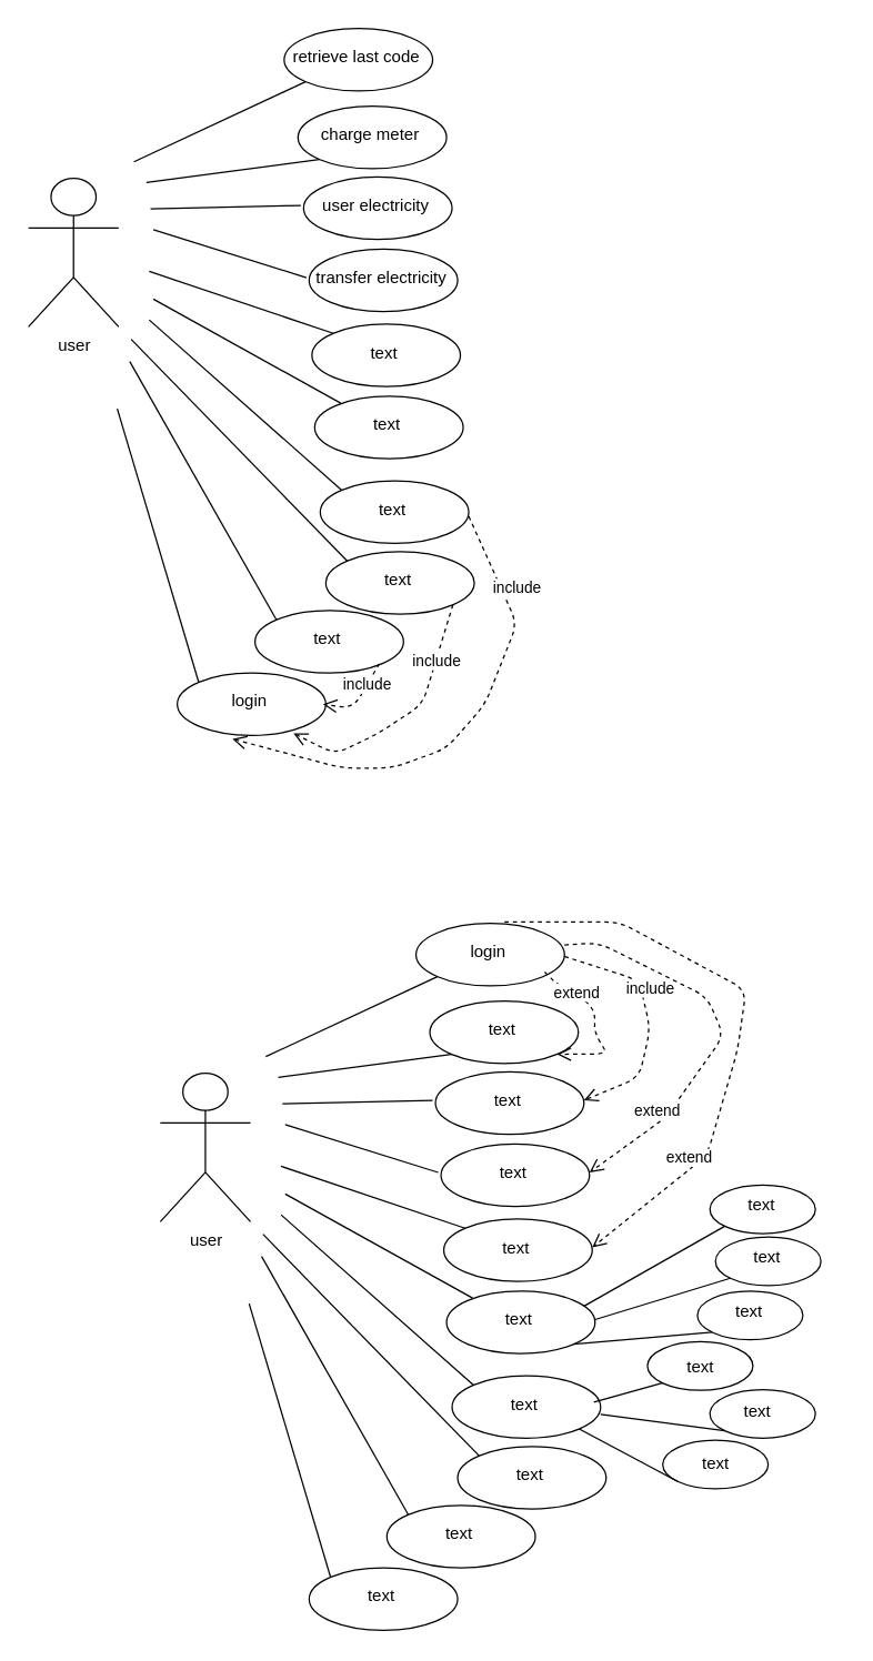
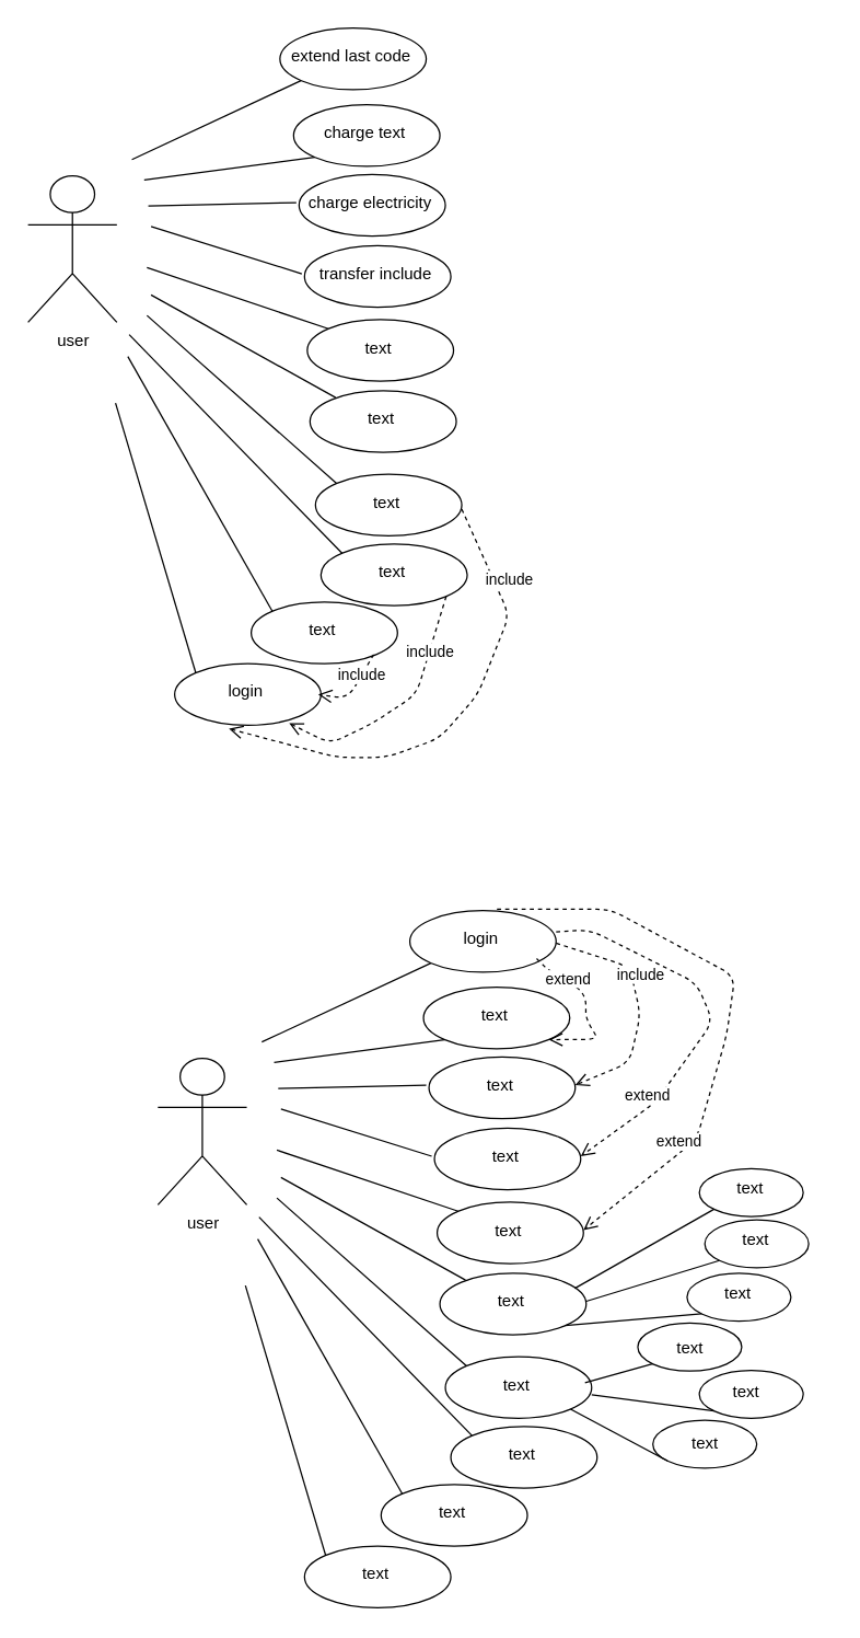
- <mxCell id="4" value="retrieve last code" style="text;html=1;strokeColor=none;fillColor=none;align=center;verticalAlign=middle;whiteSpace=wrap;rounded=0;" vertex="1" parent="1"><mxGeometry x="202.25" y="30.5" width="109" height="20" as="geometry" /></mxCell>
+ <mxCell id="4" value="extend last code" style="text;html=1;strokeColor=none;fillColor=none;align=center;verticalAlign=middle;whiteSpace=wrap;rounded=0;" vertex="1" parent="1"><mxGeometry x="202.25" y="30.5" width="109" height="20" as="geometry" /></mxCell>
- <mxCell id="7" value="charge meter" style="text;html=1;strokeColor=none;fillColor=none;align=center;verticalAlign=middle;whiteSpace=wrap;rounded=0;" vertex="1" parent="1"><mxGeometry x="212.25" y="86.5" width="109" height="20" as="geometry" /></mxCell>
+ <mxCell id="7" value="charge text" style="text;html=1;strokeColor=none;fillColor=none;align=center;verticalAlign=middle;whiteSpace=wrap;rounded=0;" vertex="1" parent="1"><mxGeometry x="212.25" y="86.5" width="109" height="20" as="geometry" /></mxCell>
- <mxCell id="10" value="user electricity" style="text;html=1;strokeColor=none;fillColor=none;align=center;verticalAlign=middle;whiteSpace=wrap;rounded=0;" vertex="1" parent="1"><mxGeometry x="216.25" y="137.5" width="109" height="20" as="geometry" /></mxCell>
+ <mxCell id="10" value="charge electricity" style="text;html=1;strokeColor=none;fillColor=none;align=center;verticalAlign=middle;whiteSpace=wrap;rounded=0;" vertex="1" parent="1"><mxGeometry x="216.25" y="137.5" width="109" height="20" as="geometry" /></mxCell>
- <mxCell id="13" value="transfer electricity" style="text;html=1;strokeColor=none;fillColor=none;align=center;verticalAlign=middle;whiteSpace=wrap;rounded=0;" vertex="1" parent="1"><mxGeometry x="220.25" y="189.5" width="109" height="20" as="geometry" /></mxCell>
+ <mxCell id="13" value="transfer include" style="text;html=1;strokeColor=none;fillColor=none;align=center;verticalAlign=middle;whiteSpace=wrap;rounded=0;" vertex="1" parent="1"><mxGeometry x="220.25" y="189.5" width="109" height="20" as="geometry" /></mxCell>
